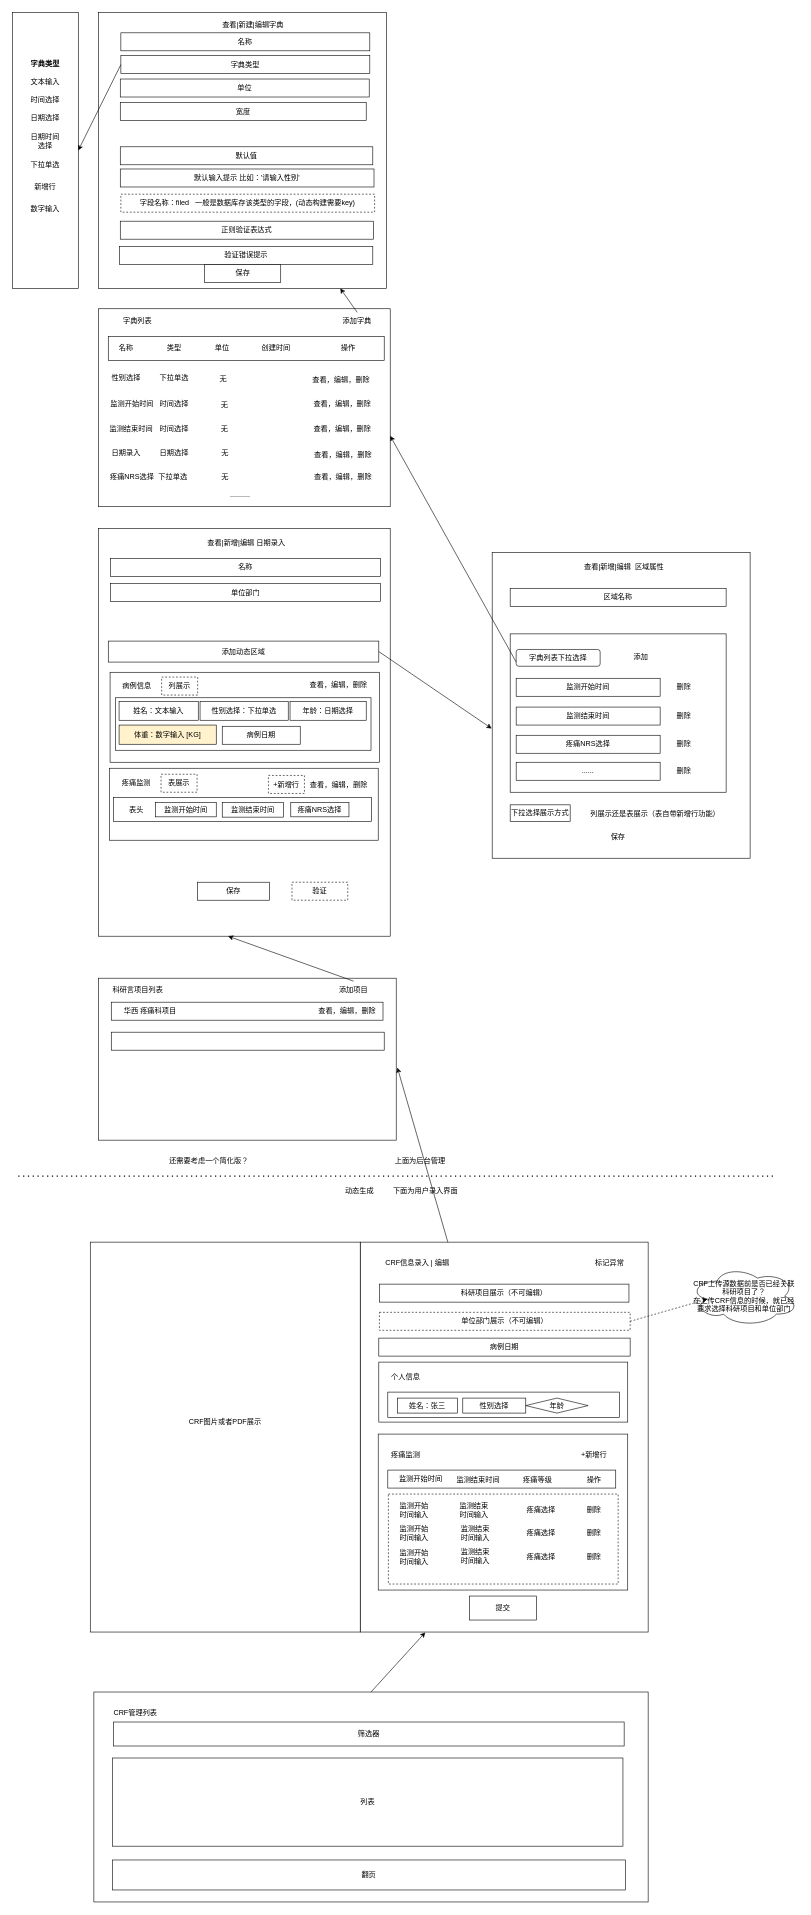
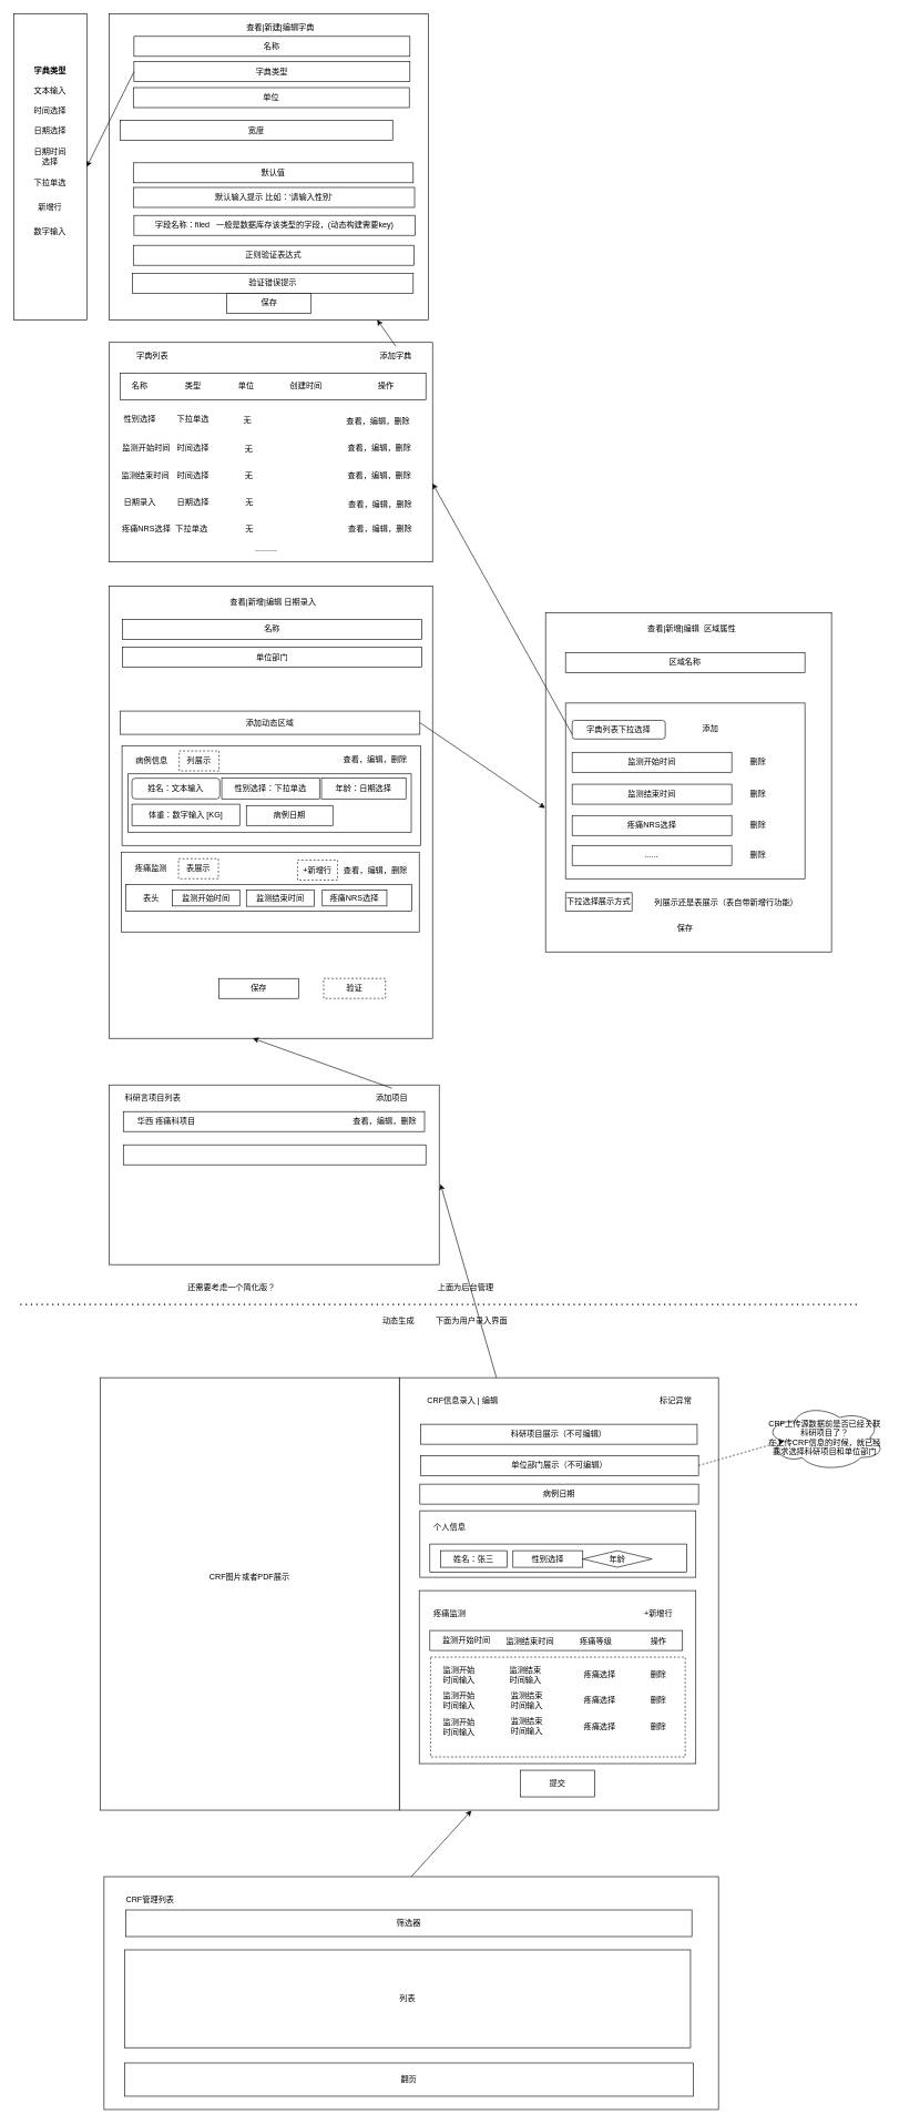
- <mxCell id="150" value="宽度" style="rounded=0;whiteSpace=wrap;html=1;" parent="1" vertex="1"><mxGeometry x="200" y="170" width="410" height="30" as="geometry" /></mxCell>
+ <mxCell id="150" value="宽度" style="rounded=0;whiteSpace=wrap;html=1;" parent="1" vertex="1"><mxGeometry x="180" y="180" width="410" height="30" as="geometry" /></mxCell>
- <mxCell id="147" value="字段名称：filed&amp;nbsp; &amp;nbsp;一般是数据库存该类型的字段，(动态构建需要key)" style="rounded=0;whiteSpace=wrap;html=1;dashed=1;" parent="1" vertex="1"><mxGeometry x="201" y="323" width="423" height="30" as="geometry" /></mxCell>
+ <mxCell id="147" value="字段名称：filed&amp;nbsp; &amp;nbsp;一般是数据库存该类型的字段，(动态构建需要key)" style="rounded=0;whiteSpace=wrap;html=1;" parent="1" vertex="1"><mxGeometry x="201" y="323" width="423" height="30" as="geometry" /></mxCell>
- <mxCell id="129" value="姓名：文本输入" style="rounded=0;whiteSpace=wrap;html=1;" parent="1" vertex="1"><mxGeometry x="198" y="1169" width="132" height="31" as="geometry" /></mxCell>
+ <mxCell id="129" value="姓名：文本输入" style="whiteSpace=wrap;html=1;rounded=1;" parent="1" vertex="1"><mxGeometry x="198" y="1169" width="132" height="31" as="geometry" /></mxCell>
- <mxCell id="130" value="体重：数字输入 [KG]" style="rounded=0;whiteSpace=wrap;html=1;fillColor=#fff2cc;" parent="1" vertex="1"><mxGeometry x="198" y="1208" width="162" height="32" as="geometry" /></mxCell>
+ <mxCell id="130" value="体重：数字输入 [KG]" style="rounded=0;whiteSpace=wrap;html=1;" parent="1" vertex="1"><mxGeometry x="198" y="1208" width="162" height="32" as="geometry" /></mxCell>
- <mxCell id="72" value="单位部门展示（不可编辑）" style="rounded=0;whiteSpace=wrap;html=1;dashed=1;" parent="1" vertex="1"><mxGeometry x="632" y="2187" width="418" height="30" as="geometry" /></mxCell>
+ <mxCell id="72" value="单位部门展示（不可编辑）" style="rounded=0;whiteSpace=wrap;html=1;" parent="1" vertex="1"><mxGeometry x="632" y="2187" width="418" height="30" as="geometry" /></mxCell>
